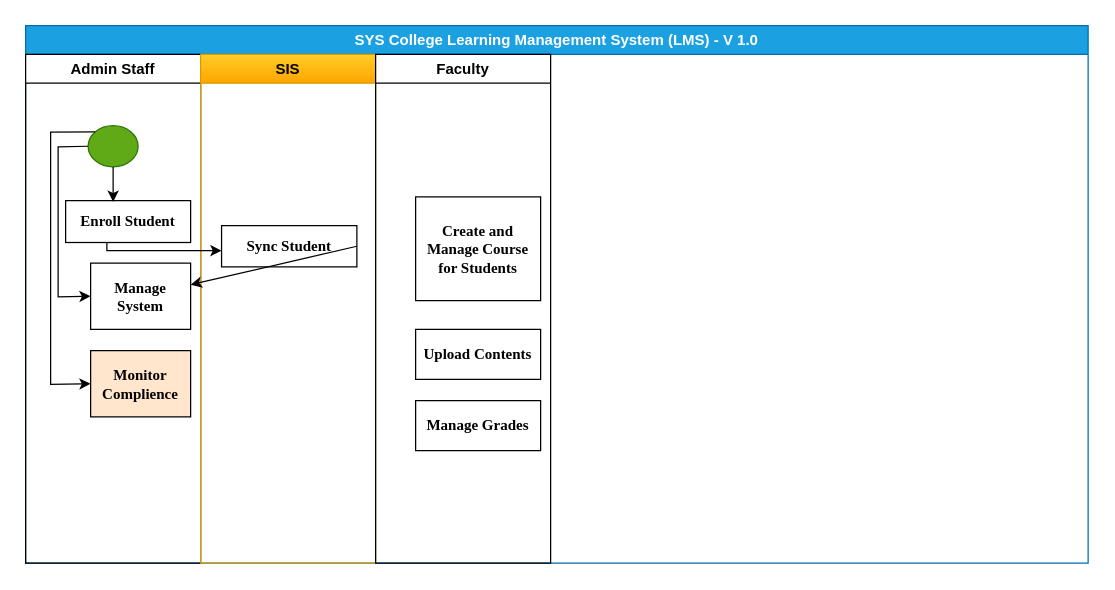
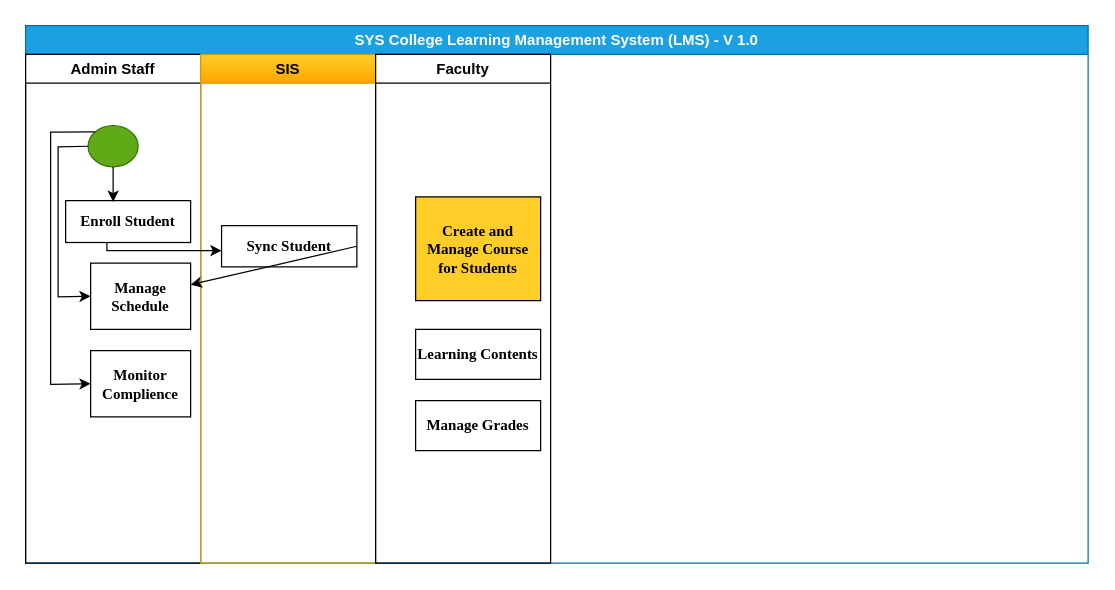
- <mxCell id="15" value="&lt;font face=&quot;Verdana&quot;&gt;&lt;b&gt;Create and Manage Course for Students&lt;/b&gt;&lt;/font&gt;" style="whiteSpace=wrap;html=1;" vertex="1" parent="14"><mxGeometry x="32" y="114" width="100" height="83" as="geometry" /></mxCell>
+ <mxCell id="15" value="&lt;font face=&quot;Verdana&quot;&gt;&lt;b&gt;Create and Manage Course for Students&lt;/b&gt;&lt;/font&gt;" style="whiteSpace=wrap;html=1;fillColor=#ffcd28;" vertex="1" parent="14"><mxGeometry x="32" y="114" width="100" height="83" as="geometry" /></mxCell>
- <mxCell id="7" value="Manage&lt;div&gt;System&lt;/div&gt;" style="whiteSpace=wrap;html=1;fontFamily=Verdana;fontStyle=1" vertex="1" parent="3"><mxGeometry x="52" y="167" width="80" height="53" as="geometry" /></mxCell>
+ <mxCell id="7" value="Manage&lt;div&gt;Schedule&lt;/div&gt;" style="whiteSpace=wrap;html=1;fontFamily=Verdana;fontStyle=1" vertex="1" parent="3"><mxGeometry x="52" y="167" width="80" height="53" as="geometry" /></mxCell>
- <mxCell id="16" value="&lt;font face=&quot;Verdana&quot;&gt;&lt;b&gt;Upload Contents&lt;/b&gt;&lt;/font&gt;" style="whiteSpace=wrap;html=1;" vertex="1" parent="14"><mxGeometry x="32" y="220" width="100" height="40" as="geometry" /></mxCell>
+ <mxCell id="16" value="&lt;font face=&quot;Verdana&quot;&gt;&lt;b&gt;Learning Contents&lt;/b&gt;&lt;/font&gt;" style="whiteSpace=wrap;html=1;" vertex="1" parent="14"><mxGeometry x="32" y="220" width="100" height="40" as="geometry" /></mxCell>
- <mxCell id="8" value="Monitor&lt;div&gt;Complience&lt;/div&gt;" style="whiteSpace=wrap;html=1;fontFamily=Verdana;fontStyle=1;fillColor=#ffe6cc;" vertex="1" parent="3"><mxGeometry x="52" y="237" width="80" height="53" as="geometry" /></mxCell>
+ <mxCell id="8" value="Monitor&lt;div&gt;Complience&lt;/div&gt;" style="whiteSpace=wrap;html=1;fontFamily=Verdana;fontStyle=1" vertex="1" parent="3"><mxGeometry x="52" y="237" width="80" height="53" as="geometry" /></mxCell>
